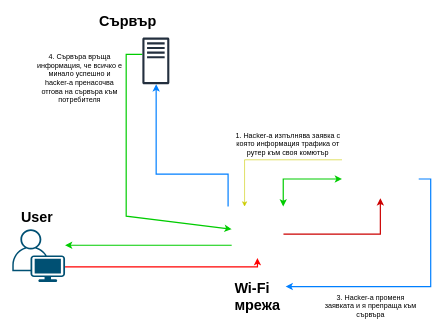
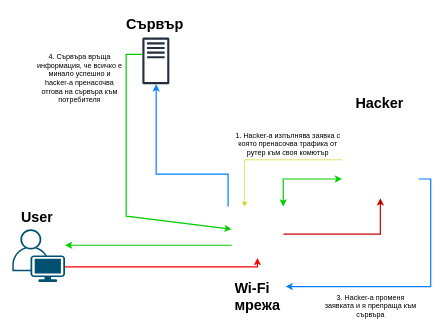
- <mxCell id="10" value="&lt;h1&gt;Сървър&lt;br&gt;&lt;/h1&gt;" style="text;html=1;strokeColor=none;fillColor=none;spacing=5;spacingTop=-20;whiteSpace=wrap;overflow=hidden;rounded=0;fontSize=12;" parent="1" vertex="1"><mxGeometry x="159.5" y="15" width="110" height="40" as="geometry" /></mxCell>
+ <mxCell id="10" value="&lt;h1&gt;Сървър&lt;br&gt;&lt;/h1&gt;" style="text;html=1;strokeColor=none;fillColor=none;spacing=5;spacingTop=-20;whiteSpace=wrap;overflow=hidden;rounded=0;fontSize=12;" parent="1" vertex="1"><mxGeometry x="204.5" y="20" width="110" height="40" as="geometry" /></mxCell>
+ <mxCell id="20" value="&lt;h1&gt;Hacker&lt;br&gt;&lt;/h1&gt;" style="text;html=1;strokeColor=none;fillColor=none;spacing=5;spacingTop=-20;whiteSpace=wrap;overflow=hidden;rounded=0;fontSize=12;" vertex="1" parent="1"><mxGeometry x="588" y="152" width="110" height="40" as="geometry" /></mxCell>
- <mxCell id="15" value="1. Hacker-а изпълнява заявка с която информация трафика от рутер към своя комютър" style="text;html=1;strokeColor=none;fillColor=none;align=center;verticalAlign=middle;whiteSpace=wrap;rounded=0;" vertex="1" parent="1"><mxGeometry x="380" y="230" width="200" height="20" as="geometry" /></mxCell>
+ <mxCell id="15" value="1. Hacker-а изпълнява заявка с която пренасочва трафика от рутер към своя комютър" style="text;html=1;strokeColor=none;fillColor=none;align=center;verticalAlign=middle;whiteSpace=wrap;rounded=0;" vertex="1" parent="1"><mxGeometry x="380" y="230" width="200" height="20" as="geometry" /></mxCell>
